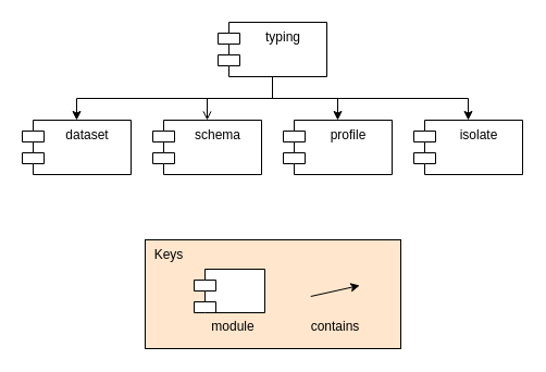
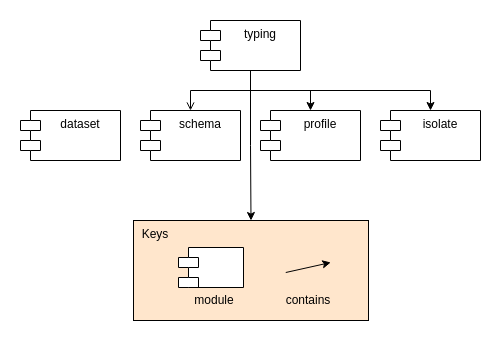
- <mxCell id="5" style="edgeStyle=orthogonalEdgeStyle;rounded=0;orthogonalLoop=1;jettySize=auto;html=1;exitX=0.5;exitY=1;exitDx=0;exitDy=0;entryX=0.5;entryY=0;entryDx=0;entryDy=0;" parent="1" source="6" target="9" edge="1"><mxGeometry relative="1" as="geometry" /></mxCell>
+ <mxCell id="5" style="edgeStyle=orthogonalEdgeStyle;rounded=0;orthogonalLoop=1;jettySize=auto;html=1;exitX=0.5;exitY=1;exitDx=0;exitDy=0;" parent="1" source="6" target="12" edge="1"><mxGeometry relative="1" as="geometry" /></mxCell>
